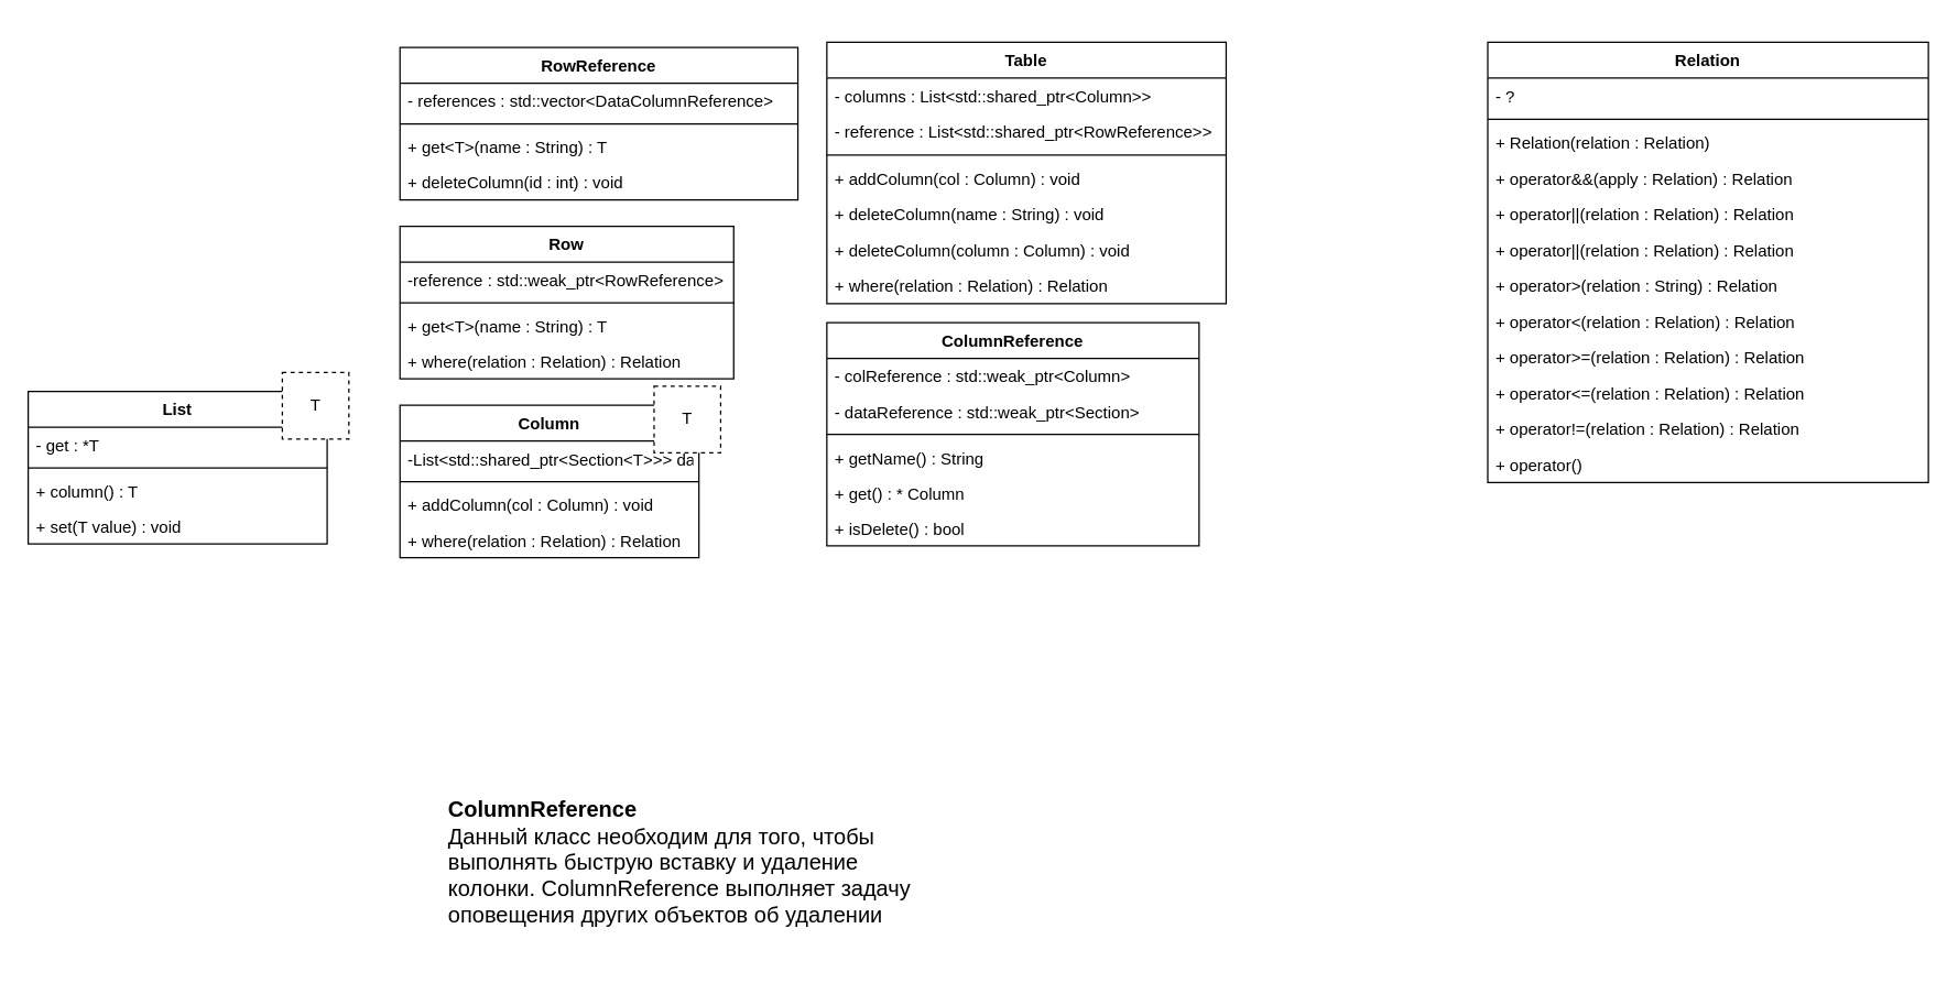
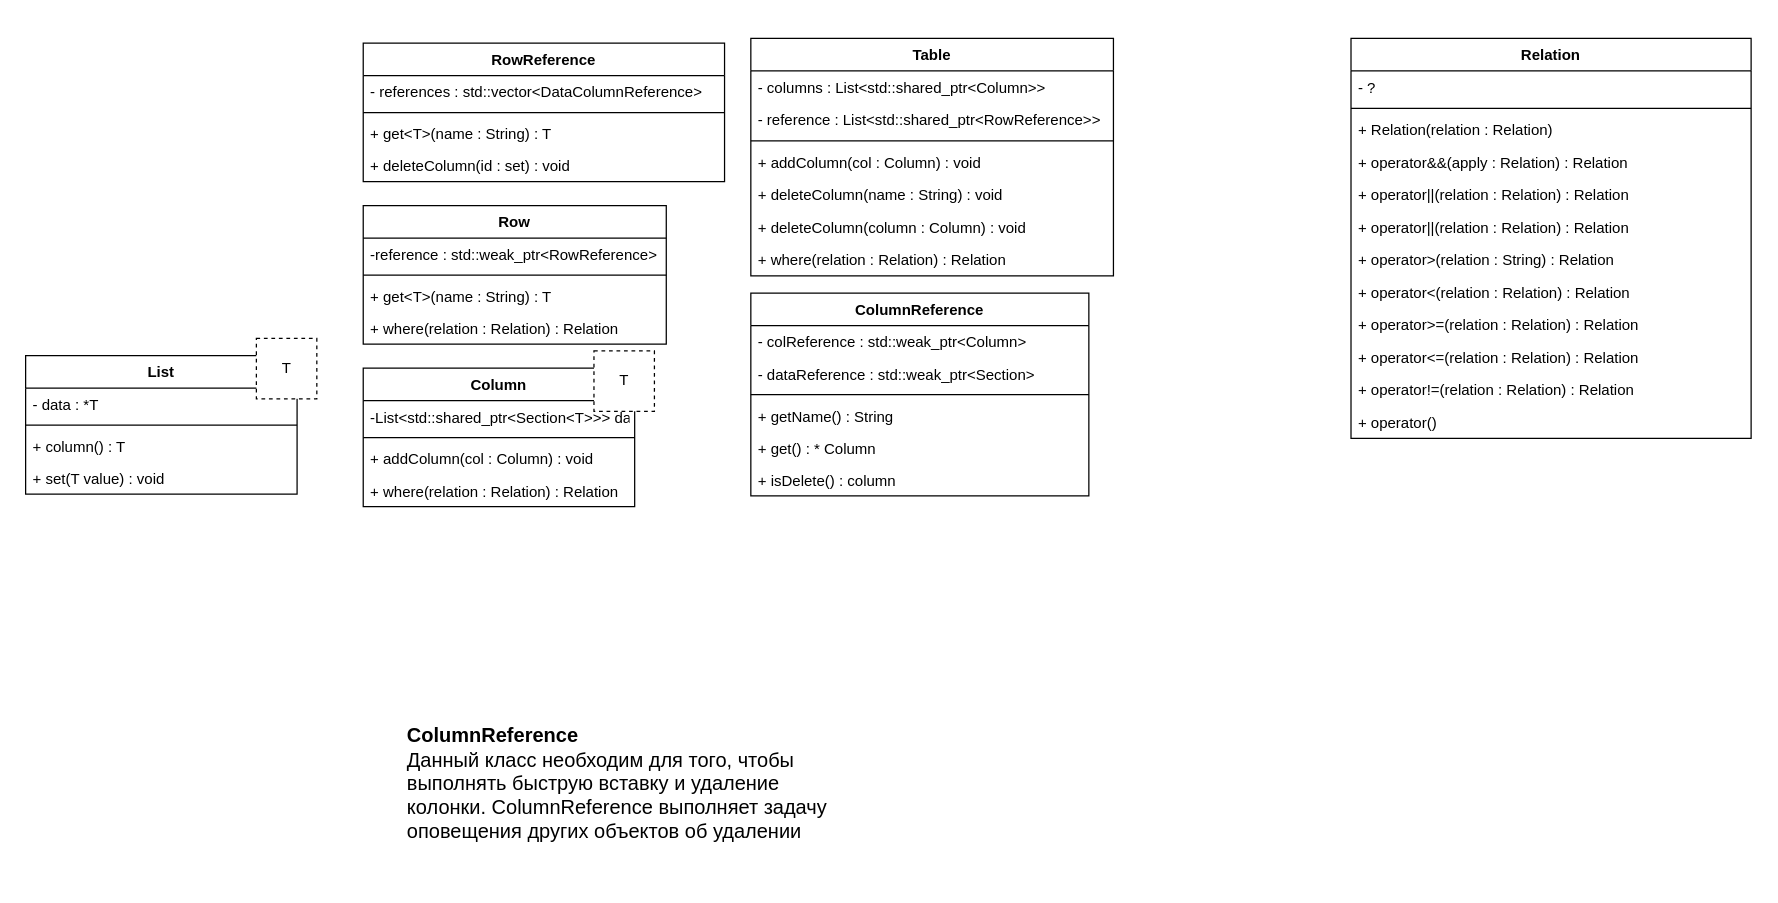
- <mxCell id="20" value="+ deleteColumn(id : int) : void" style="text;strokeColor=none;fillColor=none;align=left;verticalAlign=top;spacingLeft=4;spacingRight=4;overflow=hidden;rotatable=0;points=[[0,0.5],[1,0.5]];portConstraint=eastwest;" vertex="1" parent="16"><mxGeometry y="85.211" width="288.983" height="25.658" as="geometry" /></mxCell>
+ <mxCell id="20" value="+ deleteColumn(id : set) : void" style="text;strokeColor=none;fillColor=none;align=left;verticalAlign=top;spacingLeft=4;spacingRight=4;overflow=hidden;rotatable=0;points=[[0,0.5],[1,0.5]];portConstraint=eastwest;" vertex="1" parent="16"><mxGeometry y="85.211" width="288.983" height="25.658" as="geometry" /></mxCell>
- <mxCell id="40" value="- get : *T" style="text;strokeColor=none;fillColor=none;align=left;verticalAlign=top;spacingLeft=4;spacingRight=4;overflow=hidden;rotatable=0;points=[[0,0.5],[1,0.5]];portConstraint=eastwest;" vertex="1" parent="39"><mxGeometry y="26" width="217.101" height="25.658" as="geometry" /></mxCell>
+ <mxCell id="40" value="- data : *T" style="text;strokeColor=none;fillColor=none;align=left;verticalAlign=top;spacingLeft=4;spacingRight=4;overflow=hidden;rotatable=0;points=[[0,0.5],[1,0.5]];portConstraint=eastwest;" vertex="1" parent="39"><mxGeometry y="26" width="217.101" height="25.658" as="geometry" /></mxCell>
- <mxCell id="28" value="+ isDelete() : bool" style="text;strokeColor=none;fillColor=none;align=left;verticalAlign=top;spacingLeft=4;spacingRight=4;overflow=hidden;rotatable=0;points=[[0,0.5],[1,0.5]];portConstraint=eastwest;" vertex="1" parent="22"><mxGeometry y="136.526" width="270.339" height="25.658" as="geometry" /></mxCell>
+ <mxCell id="28" value="+ isDelete() : column" style="text;strokeColor=none;fillColor=none;align=left;verticalAlign=top;spacingLeft=4;spacingRight=4;overflow=hidden;rotatable=0;points=[[0,0.5],[1,0.5]];portConstraint=eastwest;" vertex="1" parent="22"><mxGeometry y="136.526" width="270.339" height="25.658" as="geometry" /></mxCell>
